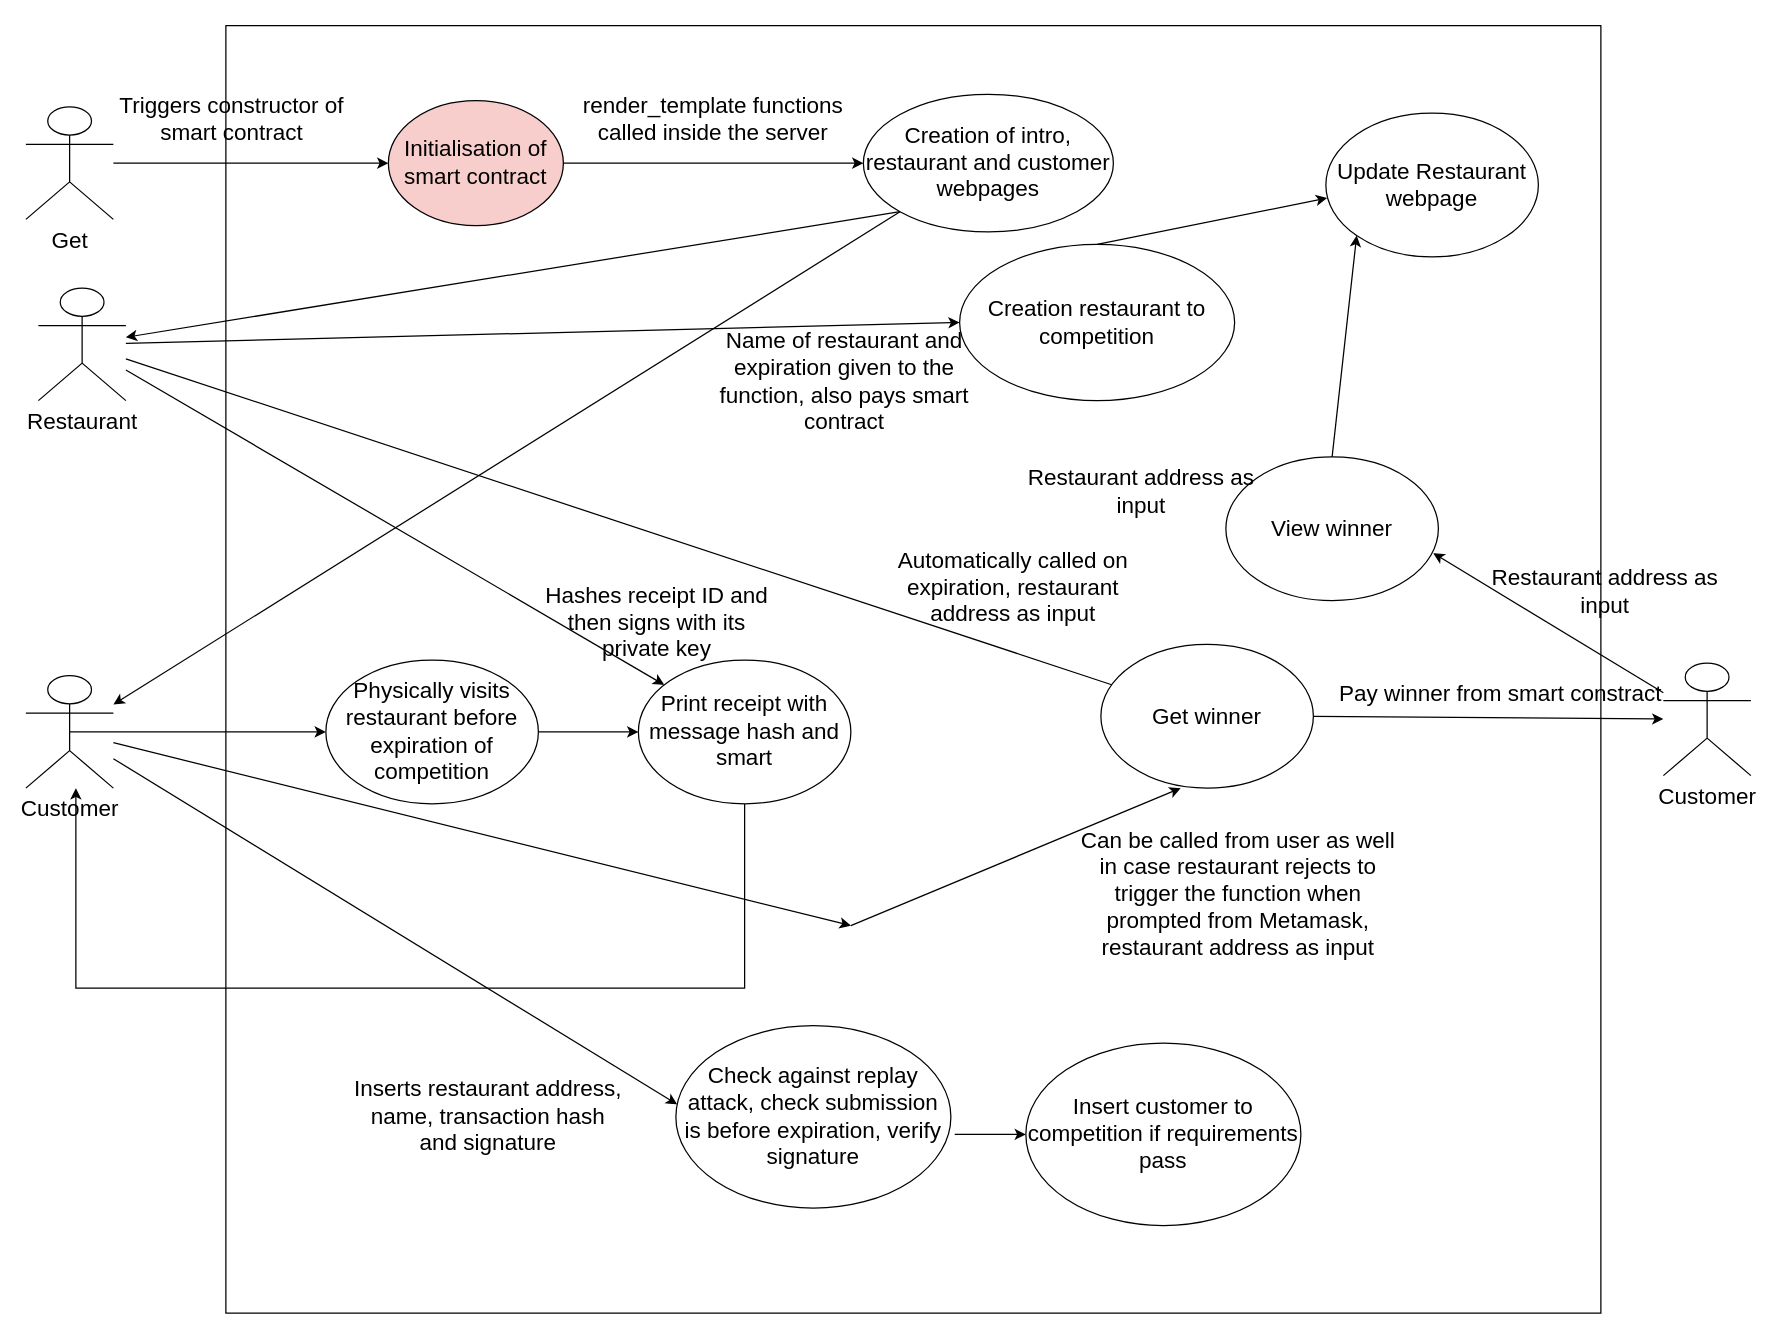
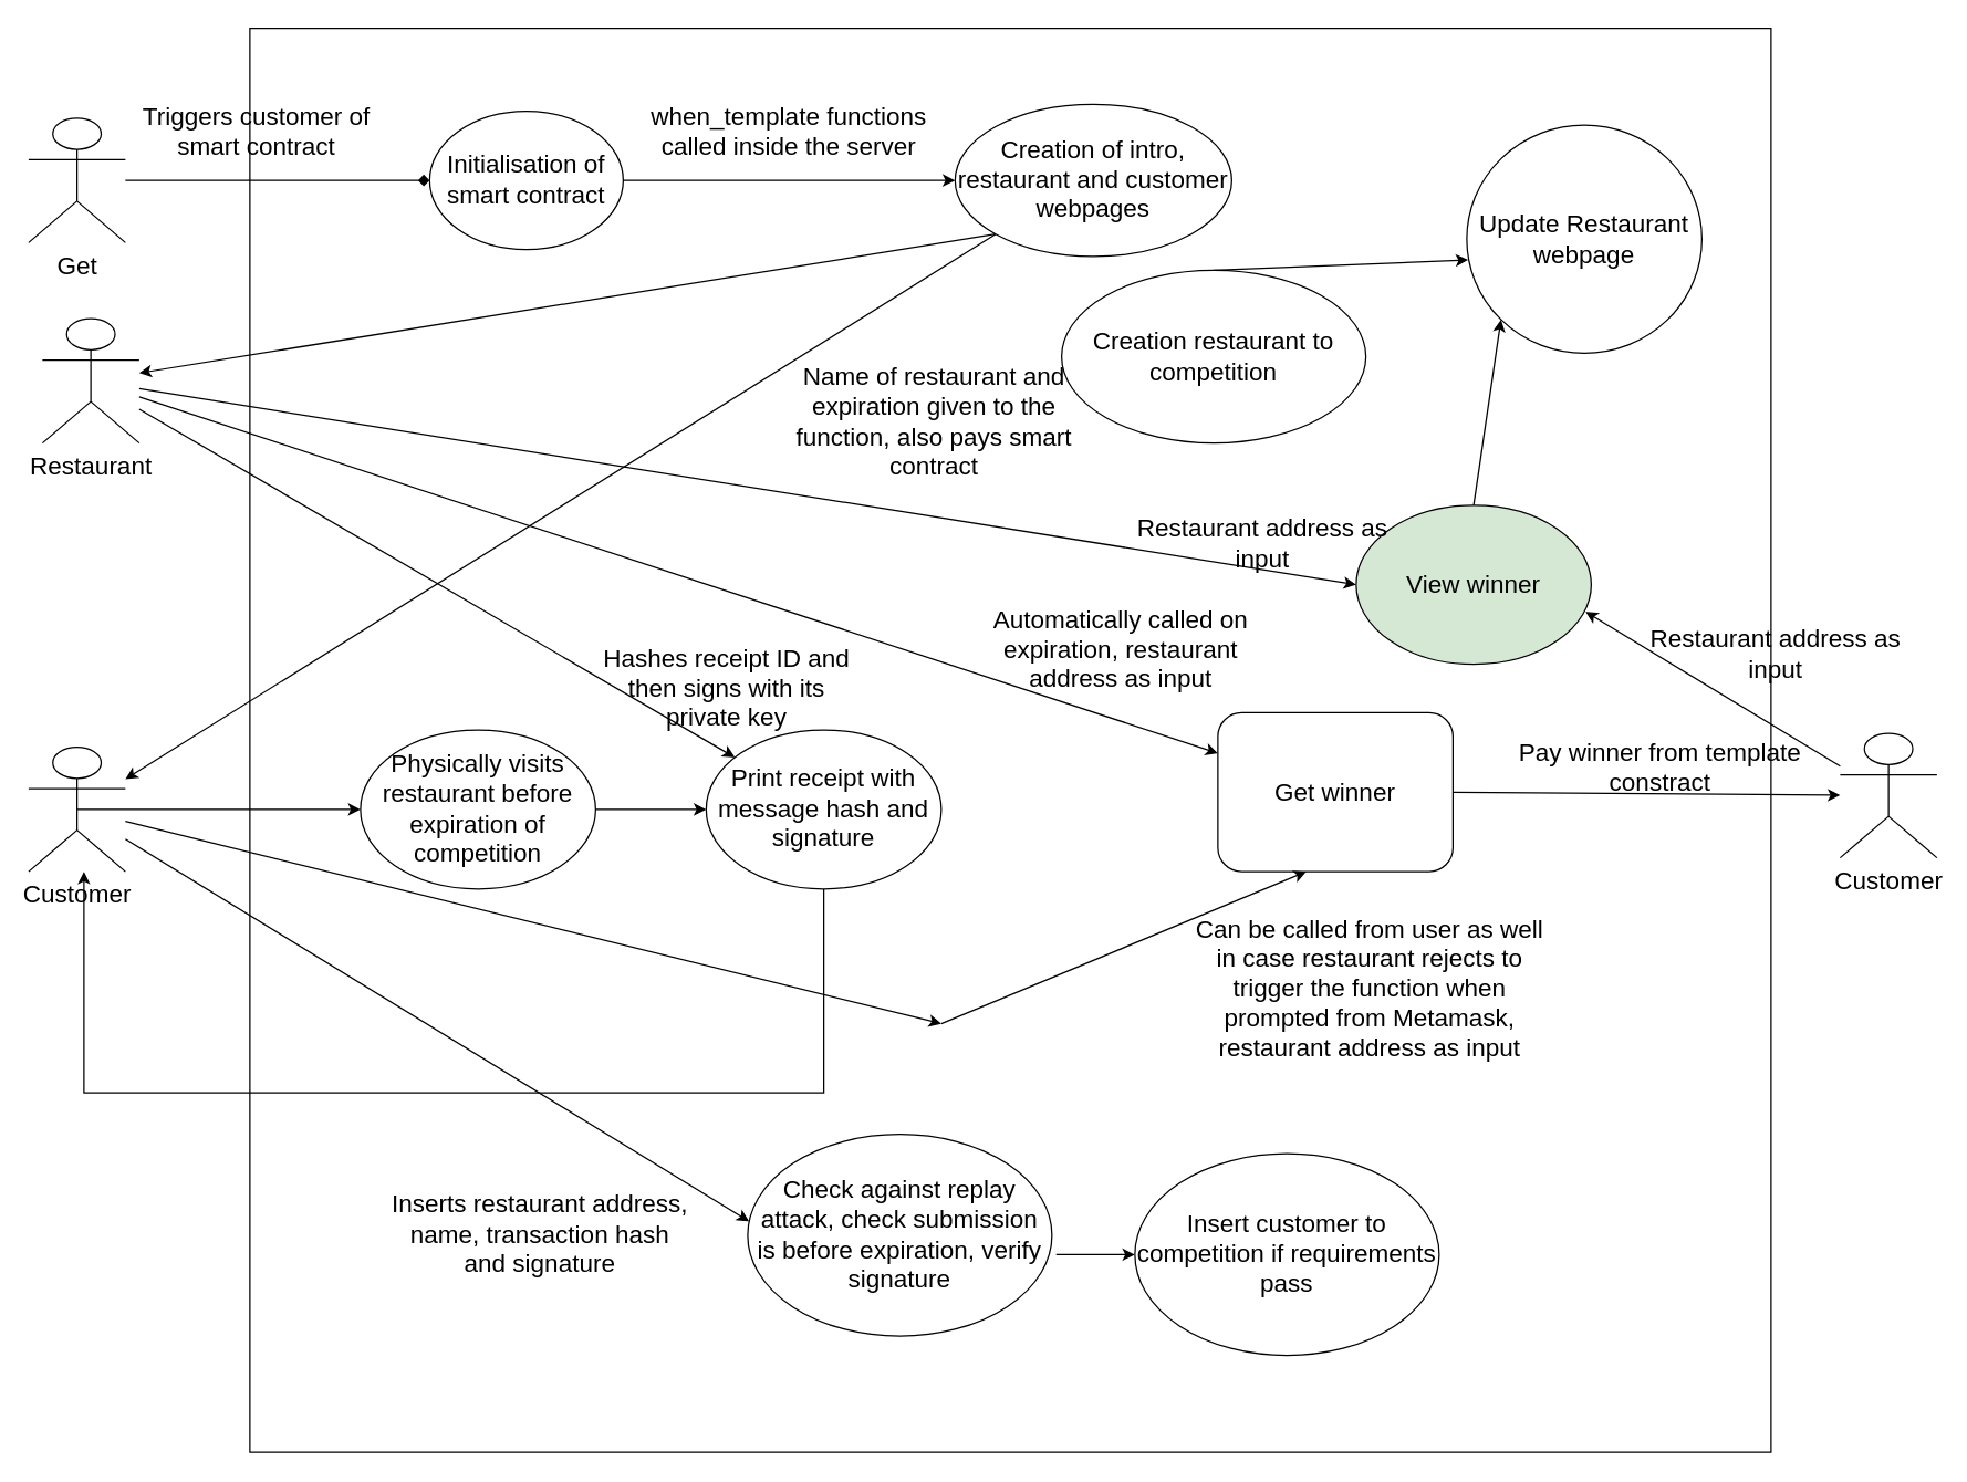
- <mxCell id="5" value="&lt;font style=&quot;font-size: 18px&quot;&gt;Triggers constructor of smart contract&lt;/font&gt;" style="text;html=1;strokeColor=none;fillColor=none;align=center;verticalAlign=middle;whiteSpace=wrap;rounded=0;shadow=0;glass=0;comic=0;" vertex="1" parent="1"><mxGeometry x="80" y="50" width="210" height="90" as="geometry" /></mxCell>
+ <mxCell id="5" value="&lt;font style=&quot;font-size: 18px&quot;&gt;Triggers customer of smart contract&lt;/font&gt;" style="text;html=1;strokeColor=none;fillColor=none;align=center;verticalAlign=middle;whiteSpace=wrap;rounded=0;shadow=0;glass=0;comic=0;" vertex="1" parent="1"><mxGeometry x="80" y="50" width="210" height="90" as="geometry" /></mxCell>
- <mxCell id="11" value="&lt;font style=&quot;font-size: 18px&quot;&gt;render_template functions called inside the server&lt;/font&gt;" style="text;html=1;strokeColor=none;fillColor=none;align=center;verticalAlign=middle;whiteSpace=wrap;rounded=0;shadow=0;glass=0;comic=0;" vertex="1" parent="1"><mxGeometry x="460" y="50" width="220" height="90" as="geometry" /></mxCell>
+ <mxCell id="11" value="&lt;font style=&quot;font-size: 18px&quot;&gt;when_template functions called inside the server&lt;/font&gt;" style="text;html=1;strokeColor=none;fillColor=none;align=center;verticalAlign=middle;whiteSpace=wrap;rounded=0;shadow=0;glass=0;comic=0;" vertex="1" parent="1"><mxGeometry x="460" y="50" width="220" height="90" as="geometry" /></mxCell>
- <mxCell id="4" value="" style="endArrow=classic;html=1;shadow=0;entryX=0;entryY=0.5;entryDx=0;entryDy=0;" edge="1" parent="1" source="3" target="6"><mxGeometry width="50" height="50" relative="1" as="geometry"><mxPoint x="330" y="400" as="sourcePoint" /><mxPoint x="300" y="125" as="targetPoint" /></mxGeometry></mxCell>
+ <mxCell id="4" value="" style="endArrow=diamond;html=1;shadow=0;entryX=0;entryY=0.5;entryDx=0;entryDy=0;" edge="1" parent="1" source="3" target="6"><mxGeometry width="50" height="50" relative="1" as="geometry"><mxPoint x="330" y="400" as="sourcePoint" /><mxPoint x="300" y="125" as="targetPoint" /></mxGeometry></mxCell>
- <mxCell id="6" value="&lt;font style=&quot;font-size: 18px&quot;&gt;Initialisation of smart contract&lt;/font&gt;" style="ellipse;whiteSpace=wrap;html=1;rounded=0;shadow=0;glass=0;comic=0;strokeColor=#000000;fillColor=#f8cecc;" vertex="1" parent="1"><mxGeometry x="310" y="80" width="140" height="100" as="geometry" /></mxCell>
+ <mxCell id="6" value="&lt;font style=&quot;font-size: 18px&quot;&gt;Initialisation of smart contract&lt;/font&gt;" style="ellipse;whiteSpace=wrap;html=1;rounded=0;shadow=0;glass=0;comic=0;strokeColor=#000000;fillColor=#FFFFFF;" vertex="1" parent="1"><mxGeometry x="310" y="80" width="140" height="100" as="geometry" /></mxCell>
- <mxCell id="43" value="&lt;span style=&quot;font-size: 18px&quot;&gt;Update Restaurant webpage&lt;/span&gt;" style="ellipse;whiteSpace=wrap;html=1;rounded=0;shadow=0;glass=0;comic=0;strokeColor=#000000;fillColor=#FFFFFF;" vertex="1" parent="1"><mxGeometry x="1060" y="90" width="170" height="115" as="geometry" /></mxCell>
+ <mxCell id="43" value="&lt;span style=&quot;font-size: 18px&quot;&gt;Update Restaurant webpage&lt;/span&gt;" style="ellipse;whiteSpace=wrap;html=1;rounded=0;shadow=0;glass=0;comic=0;strokeColor=#000000;fillColor=#FFFFFF;" vertex="1" parent="1"><mxGeometry x="1060" y="90" width="170" height="165" as="geometry" /></mxCell>
- <mxCell id="13" value="" style="endArrow=classic;html=1;shadow=0;entryX=0;entryY=0.5;entryDx=0;entryDy=0;" edge="1" parent="1" source="7" target="12"><mxGeometry width="50" height="50" relative="1" as="geometry"><mxPoint x="580" y="300" as="sourcePoint" /><mxPoint x="630" y="250" as="targetPoint" /></mxGeometry></mxCell>
+ <mxCell id="39" value="" style="endArrow=classic;html=1;shadow=0;entryX=0;entryY=0.5;entryDx=0;entryDy=0;" edge="1" parent="1" source="7" target="38"><mxGeometry width="50" height="50" relative="1" as="geometry"><mxPoint x="720" y="400" as="sourcePoint" /><mxPoint x="770" y="350" as="targetPoint" /></mxGeometry></mxCell>
- <mxCell id="38" value="&lt;span style=&quot;font-size: 18px&quot;&gt;View winner&lt;/span&gt;" style="ellipse;whiteSpace=wrap;html=1;rounded=0;shadow=0;glass=0;comic=0;strokeColor=#000000;fillColor=#FFFFFF;" vertex="1" parent="1"><mxGeometry x="980" y="365" width="170" height="115" as="geometry" /></mxCell>
+ <mxCell id="38" value="&lt;span style=&quot;font-size: 18px&quot;&gt;View winner&lt;/span&gt;" style="ellipse;whiteSpace=wrap;html=1;rounded=0;shadow=0;glass=0;comic=0;strokeColor=#000000;fillColor=#d5e8d4;" vertex="1" parent="1"><mxGeometry x="980" y="365" width="170" height="115" as="geometry" /></mxCell>
- <mxCell id="30" value="" style="endArrow=none;html=1;shadow=0;" edge="1" parent="1" source="7" target="29"><mxGeometry width="50" height="50" relative="1" as="geometry"><mxPoint x="660" y="440" as="sourcePoint" /><mxPoint x="710" y="390" as="targetPoint" /></mxGeometry></mxCell>
+ <mxCell id="30" value="" style="endArrow=classic;html=1;shadow=0;" edge="1" parent="1" source="7" target="29"><mxGeometry width="50" height="50" relative="1" as="geometry"><mxPoint x="660" y="440" as="sourcePoint" /><mxPoint x="710" y="390" as="targetPoint" /></mxGeometry></mxCell>
- <mxCell id="37" value="&lt;font style=&quot;font-size: 18px&quot;&gt;Pay winner from smart constract&lt;/font&gt;" style="text;html=1;strokeColor=none;fillColor=none;align=center;verticalAlign=middle;whiteSpace=wrap;rounded=0;shadow=0;glass=0;comic=0;" vertex="1" parent="1"><mxGeometry x="1060" y="510" width="280" height="90" as="geometry" /></mxCell>
+ <mxCell id="37" value="&lt;font style=&quot;font-size: 18px&quot;&gt;Pay winner from template constract&lt;/font&gt;" style="text;html=1;strokeColor=none;fillColor=none;align=center;verticalAlign=middle;whiteSpace=wrap;rounded=0;shadow=0;glass=0;comic=0;" vertex="1" parent="1"><mxGeometry x="1060" y="510" width="280" height="90" as="geometry" /></mxCell>
- <mxCell id="29" value="&lt;span style=&quot;font-size: 18px&quot;&gt;Get winner&lt;/span&gt;" style="ellipse;whiteSpace=wrap;html=1;rounded=0;shadow=0;glass=0;comic=0;strokeColor=#000000;fillColor=#FFFFFF;" vertex="1" parent="1"><mxGeometry x="880" y="515" width="170" height="115" as="geometry" /></mxCell>
+ <mxCell id="29" value="&lt;span style=&quot;font-size: 18px&quot;&gt;Get winner&lt;/span&gt;" style="whiteSpace=wrap;html=1;shadow=0;glass=0;comic=0;strokeColor=#000000;fillColor=#FFFFFF;rounded=1;" vertex="1" parent="1"><mxGeometry x="880" y="515" width="170" height="115" as="geometry" /></mxCell>
- <mxCell id="20" value="&lt;span style=&quot;font-size: 18px&quot;&gt;Print receipt with message hash and smart&lt;/span&gt;" style="ellipse;whiteSpace=wrap;html=1;rounded=0;shadow=0;glass=0;comic=0;strokeColor=#000000;fillColor=#FFFFFF;" vertex="1" parent="1"><mxGeometry x="510" y="527.5" width="170" height="115" as="geometry" /></mxCell>
+ <mxCell id="20" value="&lt;span style=&quot;font-size: 18px&quot;&gt;Print receipt with message hash and signature&lt;/span&gt;" style="ellipse;whiteSpace=wrap;html=1;rounded=0;shadow=0;glass=0;comic=0;strokeColor=#000000;fillColor=#FFFFFF;" vertex="1" parent="1"><mxGeometry x="510" y="527.5" width="170" height="115" as="geometry" /></mxCell>
